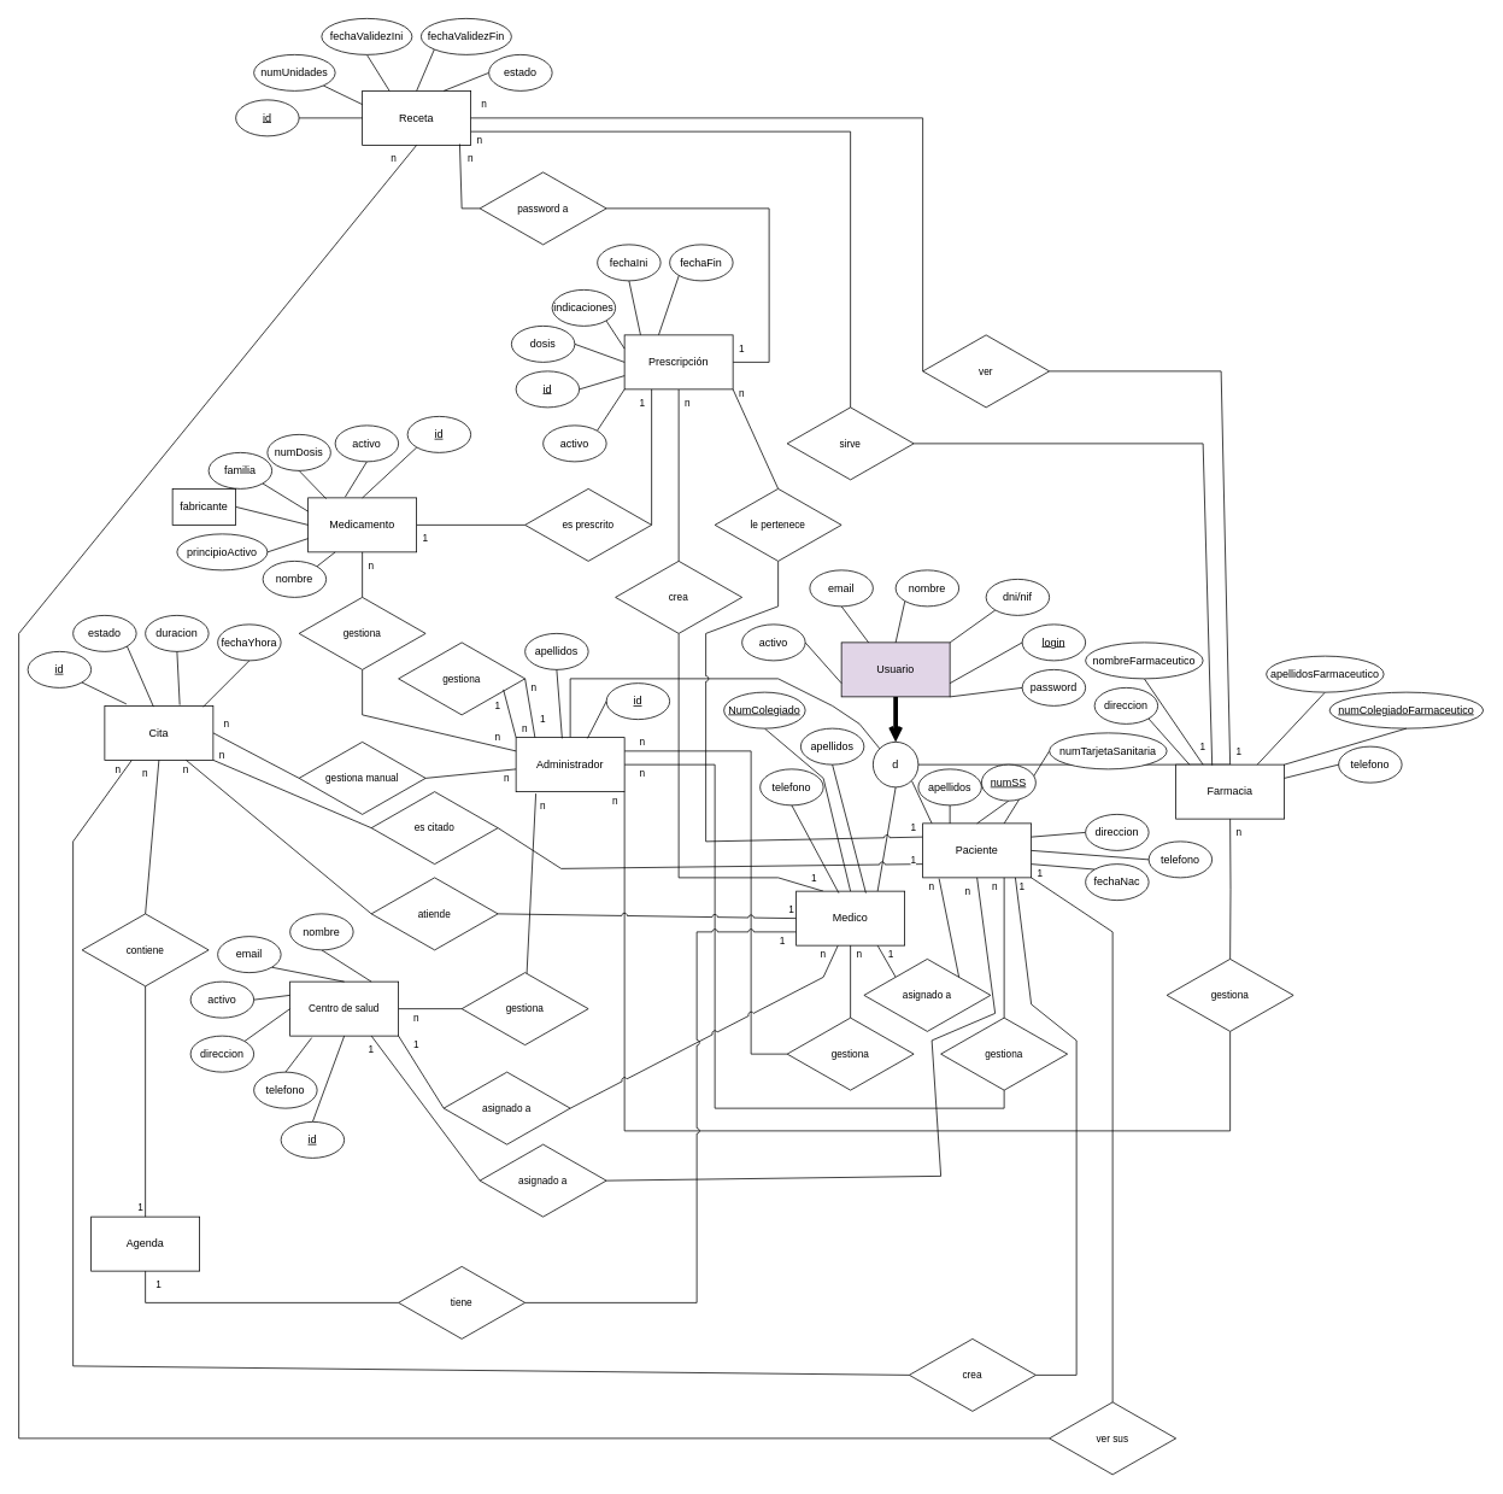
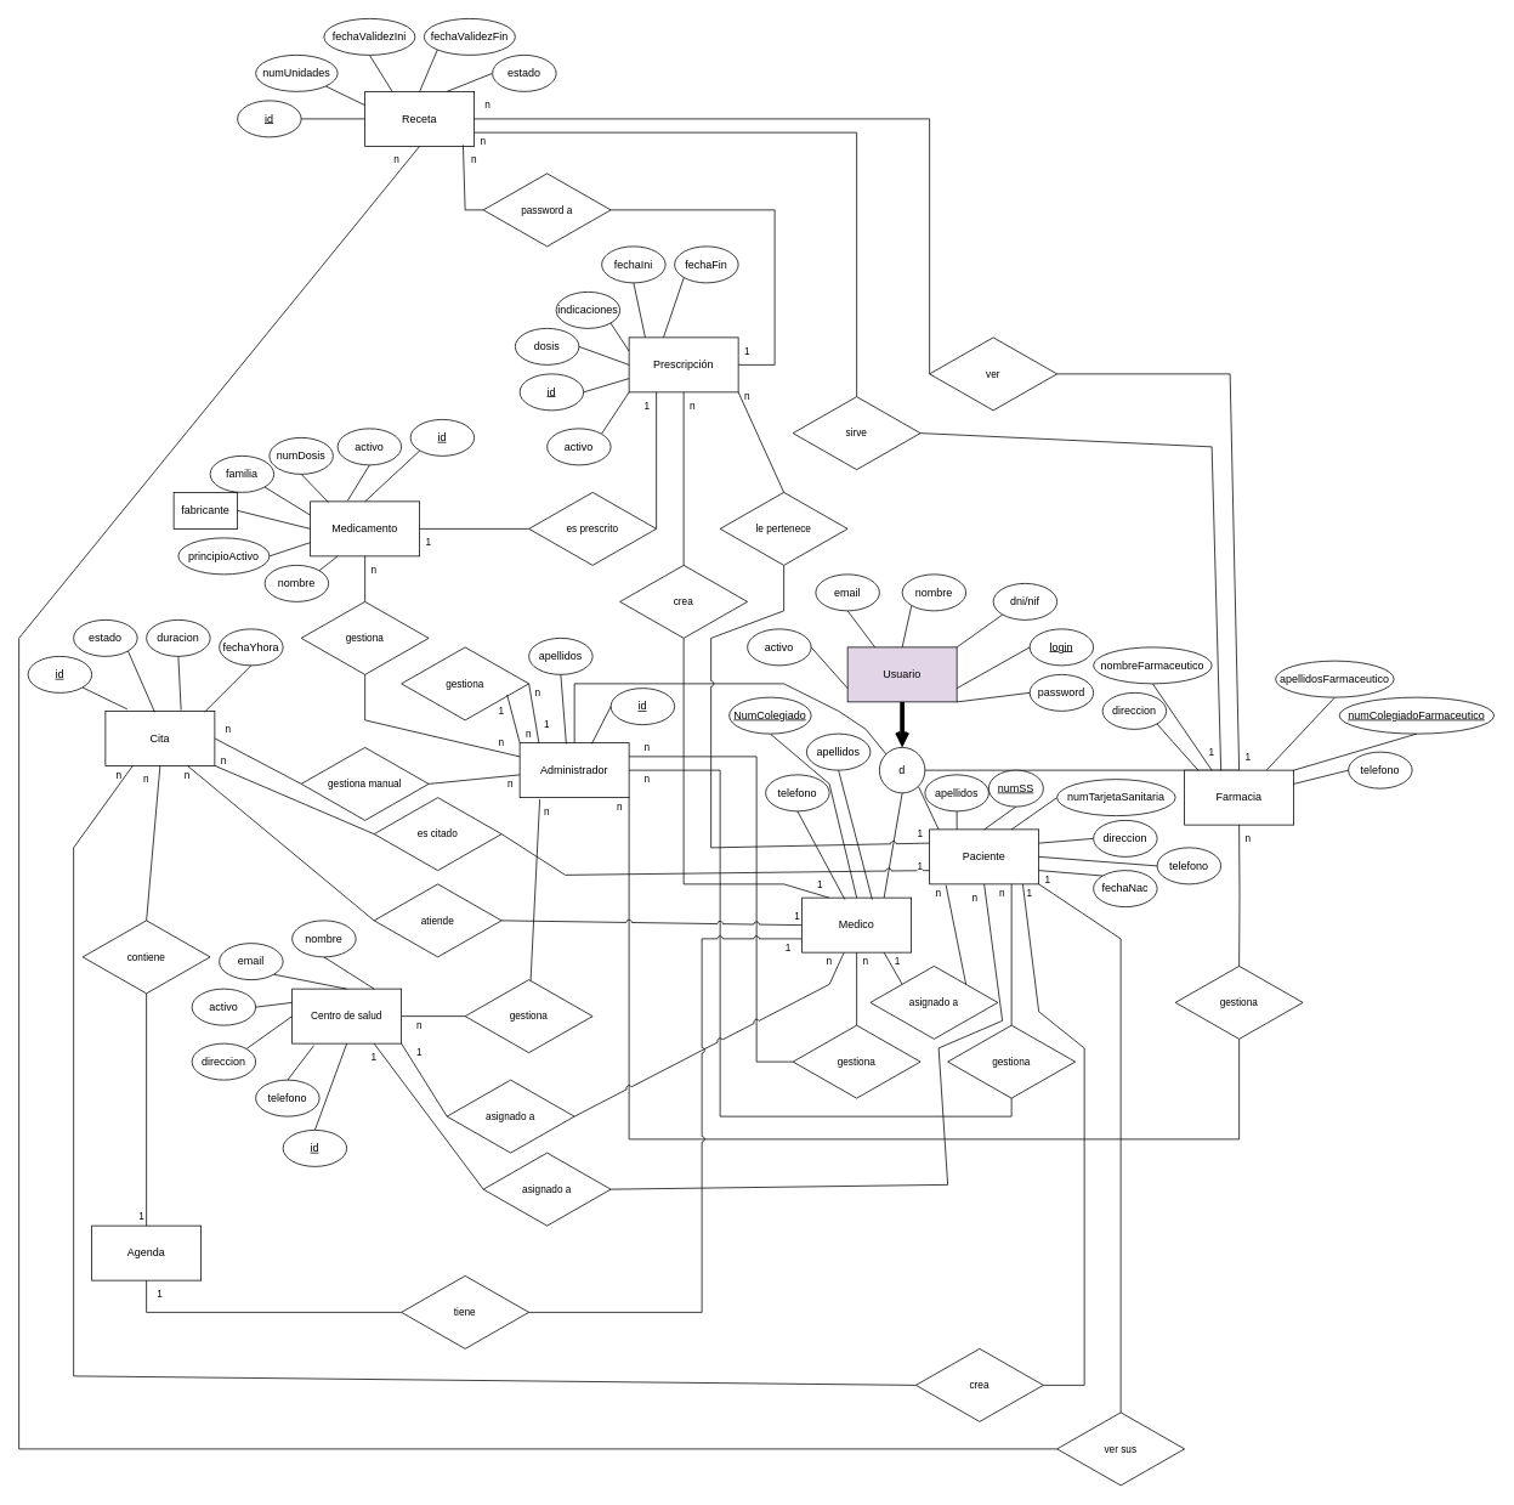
- <mxCell id="218" value="sirve" style="rhombus;whiteSpace=wrap;html=1;fontFamily=Helvetica;fontSize=11;fontColor=default;labelBackgroundColor=default;" vertex="1" parent="1"><mxGeometry x="870" y="450" width="140" height="80" as="geometry" /></mxCell>
+ <mxCell id="218" value="sirve" style="rhombus;whiteSpace=wrap;html=1;fontFamily=Helvetica;fontSize=11;fontColor=default;labelBackgroundColor=default;" vertex="1" parent="1"><mxGeometry x="870" y="435" width="140" height="80" as="geometry" /></mxCell>
- <mxCell id="87" value="numTarjetaSanitaria" style="ellipse;whiteSpace=wrap;html=1;" vertex="1" parent="1"><mxGeometry x="1160" y="810" width="130" height="40" as="geometry" /></mxCell>
+ <mxCell id="87" value="numTarjetaSanitaria" style="ellipse;whiteSpace=wrap;html=1;" vertex="1" parent="1"><mxGeometry x="1160" y="855" width="130" height="40" as="geometry" /></mxCell>
